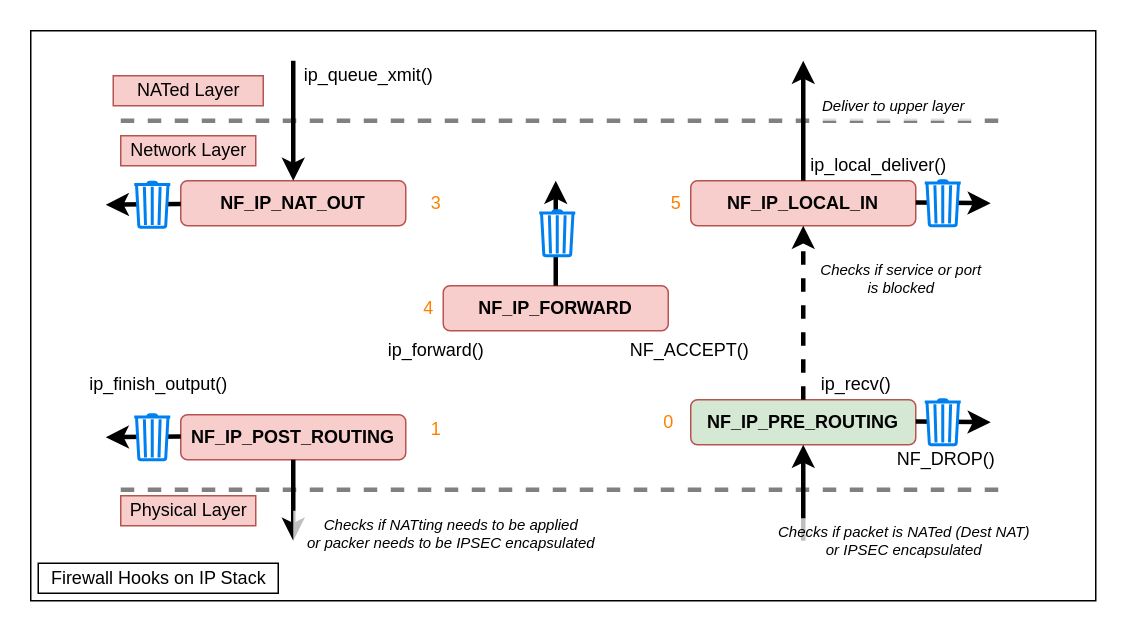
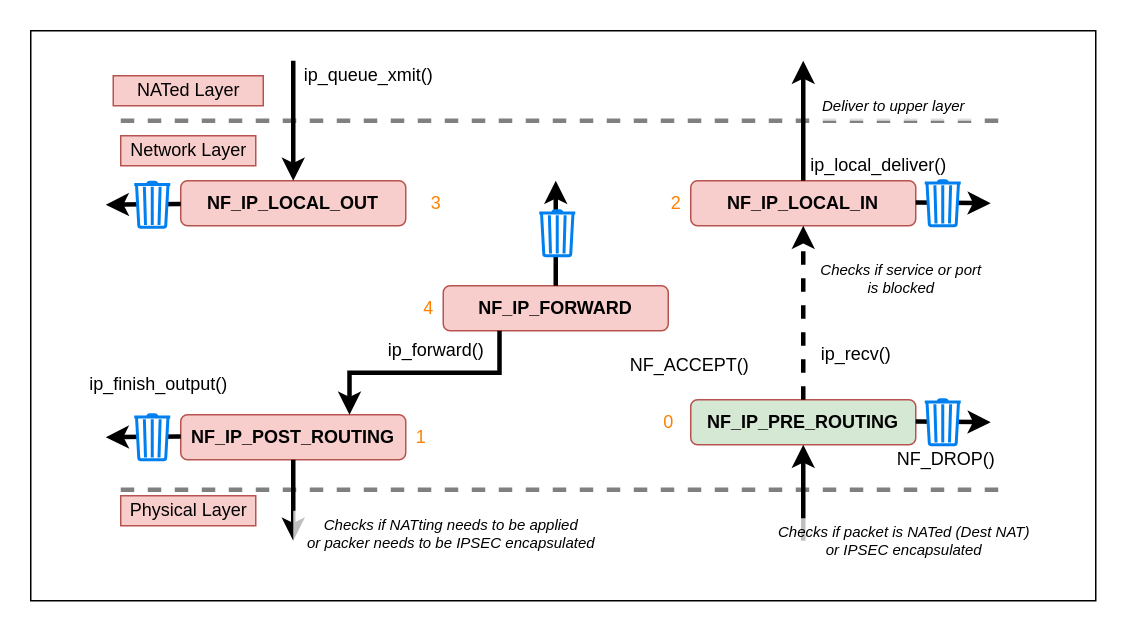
- <mxCell id="3" value="NF_IP_NAT_OUT" style="rounded=1;whiteSpace=wrap;html=1;fontStyle=1;fillColor=#f8cecc;strokeColor=#b85450;" vertex="1" parent="1"><mxGeometry x="120" y="120" width="150" height="30" as="geometry" /></mxCell>
+ <mxCell id="3" value="NF_IP_LOCAL_OUT" style="rounded=1;whiteSpace=wrap;html=1;fontStyle=1;fillColor=#f8cecc;strokeColor=#b85450;" vertex="1" parent="1"><mxGeometry x="120" y="120" width="150" height="30" as="geometry" /></mxCell>
- <mxCell id="39" value="5" style="text;html=1;align=center;verticalAlign=middle;resizable=0;points=[];autosize=1;strokeColor=none;fillColor=none;fontSize=12;fontColor=#FF8000;" vertex="1" parent="1"><mxGeometry x="440" y="125" width="20" height="20" as="geometry" /></mxCell>
+ <mxCell id="39" value="2" style="text;html=1;align=center;verticalAlign=middle;resizable=0;points=[];autosize=1;strokeColor=none;fillColor=none;fontSize=12;fontColor=#FF8000;" vertex="1" parent="1"><mxGeometry x="440" y="125" width="20" height="20" as="geometry" /></mxCell>
- <mxCell id="21" value="NF_ACCEPT()" style="text;html=1;align=center;verticalAlign=middle;resizable=0;points=[];autosize=1;strokeColor=none;fillColor=none;" vertex="1" parent="1"><mxGeometry x="409" y="223" width="100" height="20" as="geometry" /></mxCell>
+ <mxCell id="21" value="NF_ACCEPT()" style="text;html=1;align=center;verticalAlign=middle;resizable=0;points=[];autosize=1;strokeColor=none;fillColor=none;" vertex="1" parent="1"><mxGeometry x="409" y="233" width="100" height="20" as="geometry" /></mxCell>
+ <mxCell id="15" value="" style="endArrow=classic;html=1;rounded=0;strokeWidth=3;fillColor=#f5f5f5;strokeColor=#000000;entryX=0.75;entryY=0;entryDx=0;entryDy=0;edgeStyle=orthogonalEdgeStyle;exitX=0.25;exitY=1;exitDx=0;exitDy=0;" edge="1" parent="1" source="4" target="5"><mxGeometry width="50" height="50" relative="1" as="geometry"><mxPoint x="507.5" y="276" as="sourcePoint" /><mxPoint x="417.5" y="230" as="targetPoint" /></mxGeometry></mxCell>
- <mxCell id="20" value="ip_recv()" style="text;html=1;align=center;verticalAlign=middle;resizable=0;points=[];autosize=1;strokeColor=none;fillColor=none;" vertex="1" parent="1"><mxGeometry x="540" y="246" width="60" height="20" as="geometry" /></mxCell>
+ <mxCell id="20" value="ip_recv()" style="text;html=1;align=center;verticalAlign=middle;resizable=0;points=[];autosize=1;strokeColor=none;fillColor=none;" vertex="1" parent="1"><mxGeometry x="540" y="226" width="60" height="20" as="geometry" /></mxCell>
- <mxCell id="37" value="1" style="text;html=1;align=center;verticalAlign=middle;resizable=0;points=[];autosize=1;strokeColor=none;fillColor=none;fontSize=12;fontColor=#FF8000;" vertex="1" parent="1"><mxGeometry x="280" y="276" width="20" height="20" as="geometry" /></mxCell>
+ <mxCell id="37" value="1" style="text;html=1;align=center;verticalAlign=middle;resizable=0;points=[];autosize=1;strokeColor=none;fillColor=none;fontSize=12;fontColor=#FF8000;" vertex="1" parent="1"><mxGeometry x="270" y="281" width="20" height="20" as="geometry" /></mxCell>
- <mxCell id="50" value="&lt;font color=&quot;#000000&quot;&gt;Firewall Hooks on IP Stack&lt;/font&gt;" style="text;html=1;align=center;verticalAlign=middle;resizable=0;points=[];autosize=1;fontSize=12;strokeColor=default;" vertex="1" parent="1"><mxGeometry x="25" y="375" width="160" height="20" as="geometry" /></mxCell>
